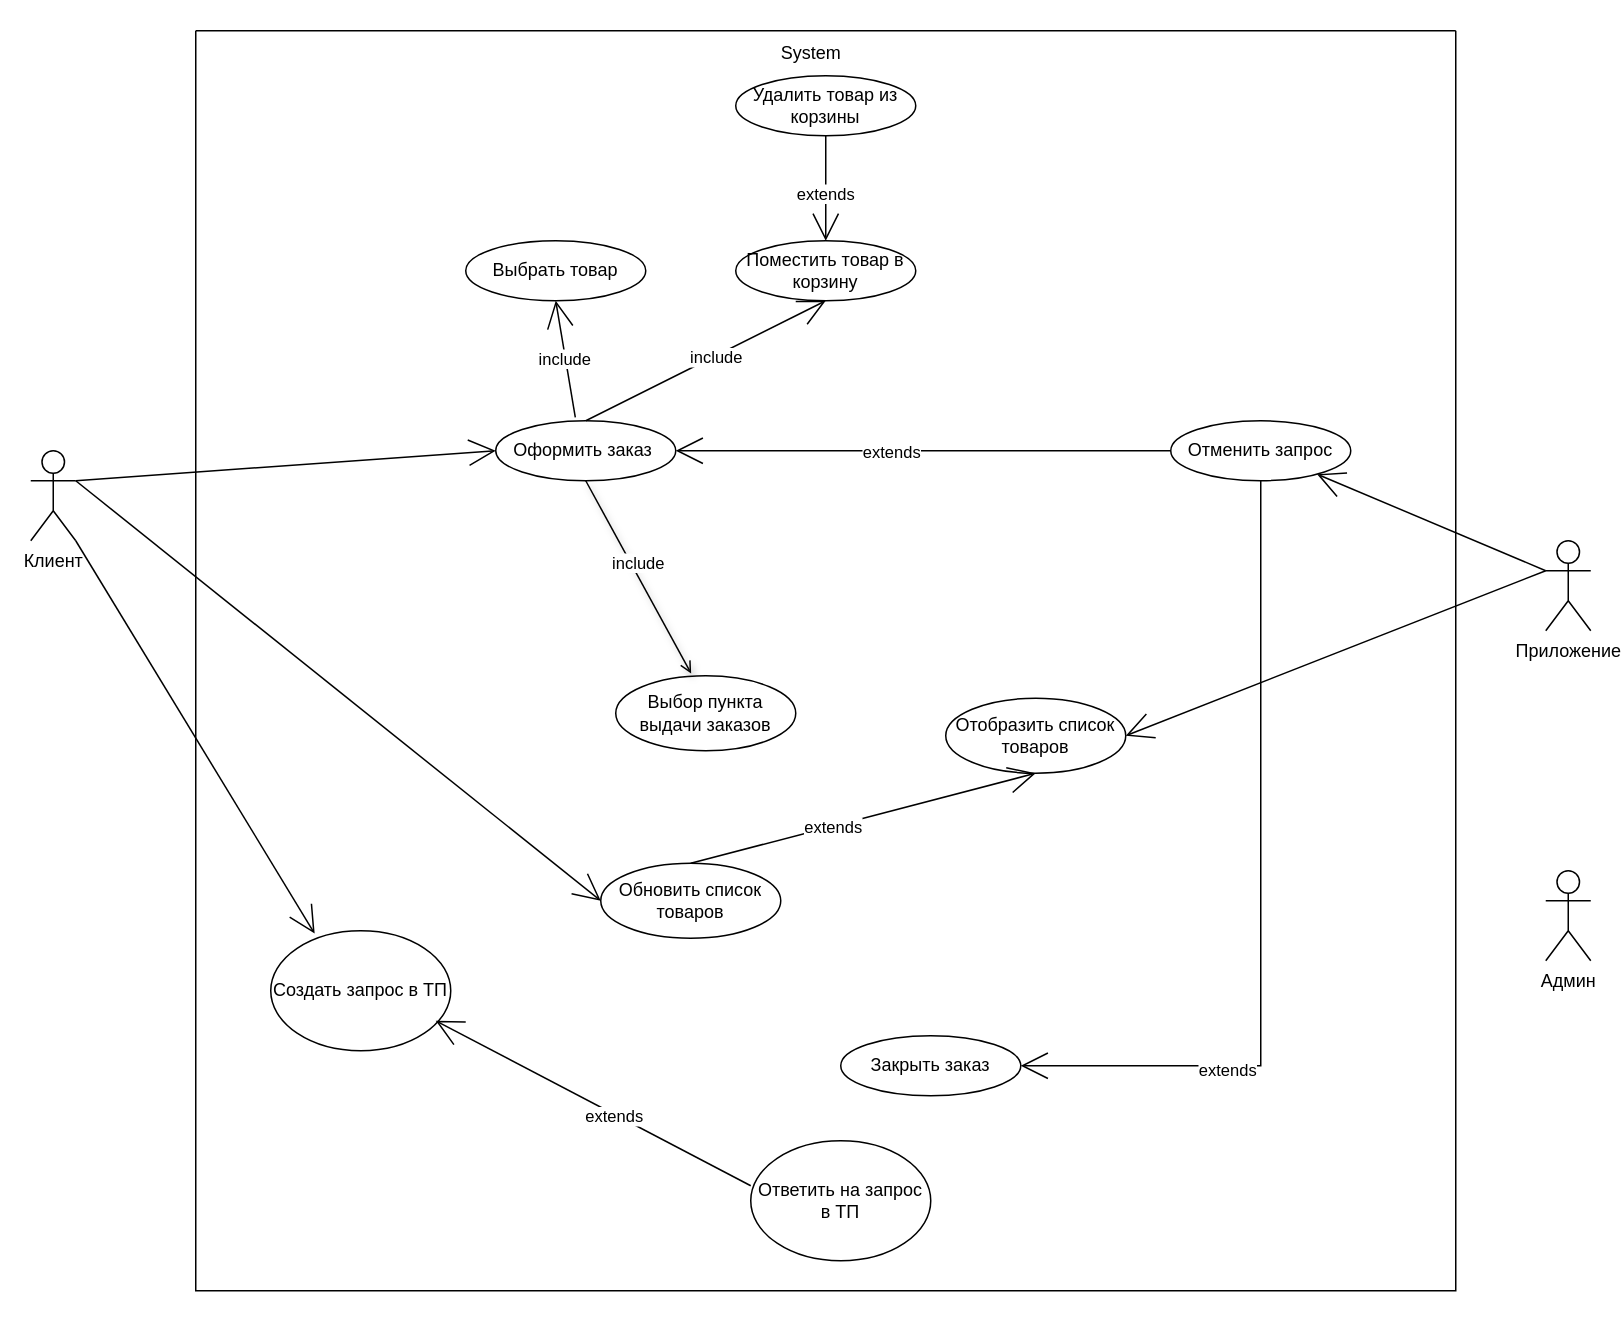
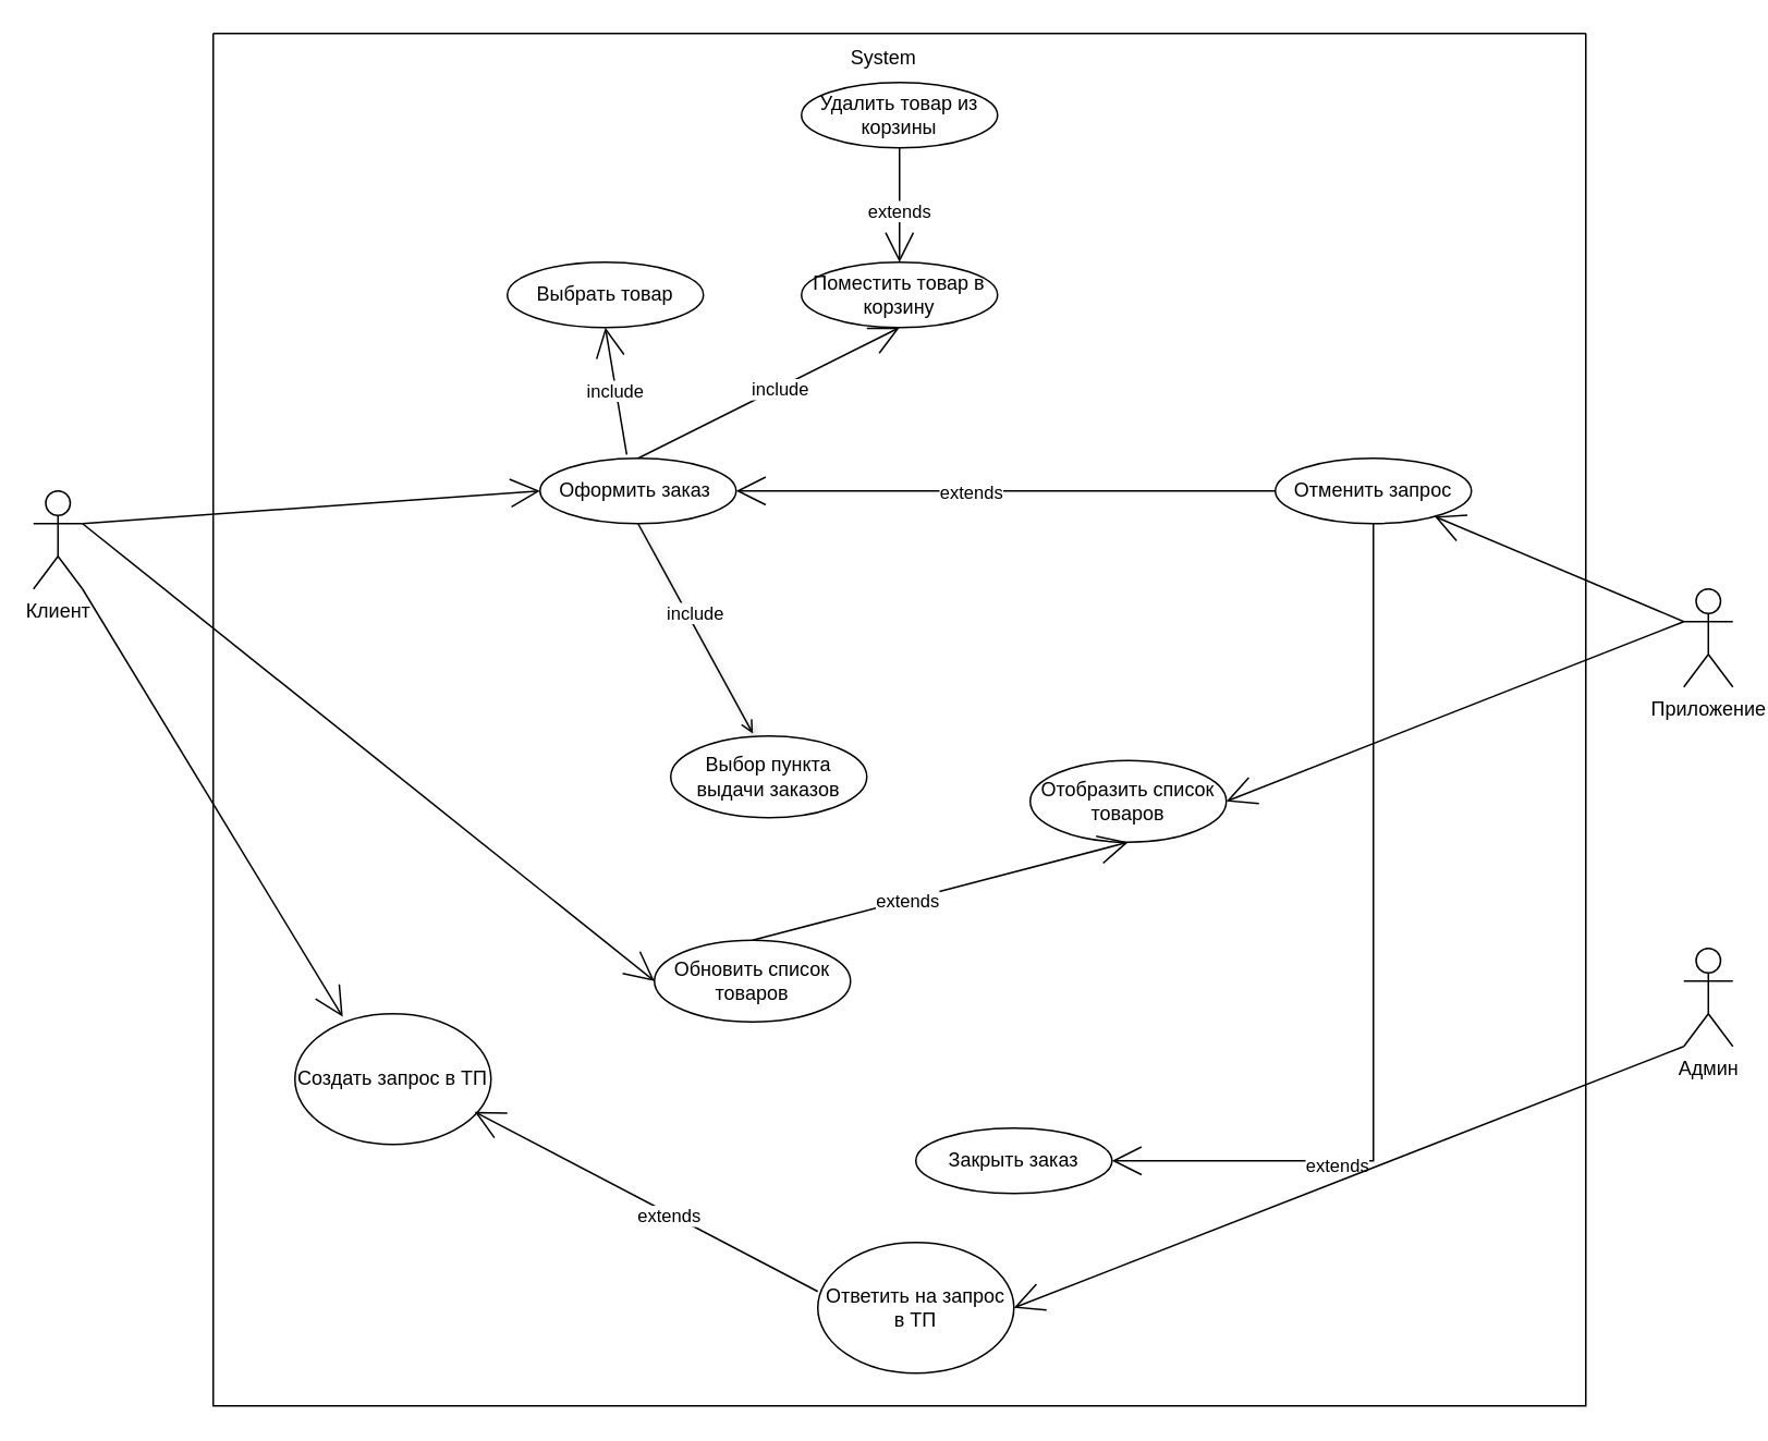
+ <mxCell id="37" value="" style="endArrow=open;endSize=16;endFill=0;html=1;rounded=0;entryX=1;entryY=0.5;entryDx=0;entryDy=0;exitX=0;exitY=1;exitDx=0;exitDy=0;exitPerimeter=0;" edge="1" parent="1" source="33" target="29"><mxGeometry width="160" relative="1" as="geometry"><mxPoint x="1030" y="600" as="sourcePoint" /><mxPoint x="750" y="710" as="targetPoint" /></mxGeometry></mxCell>
